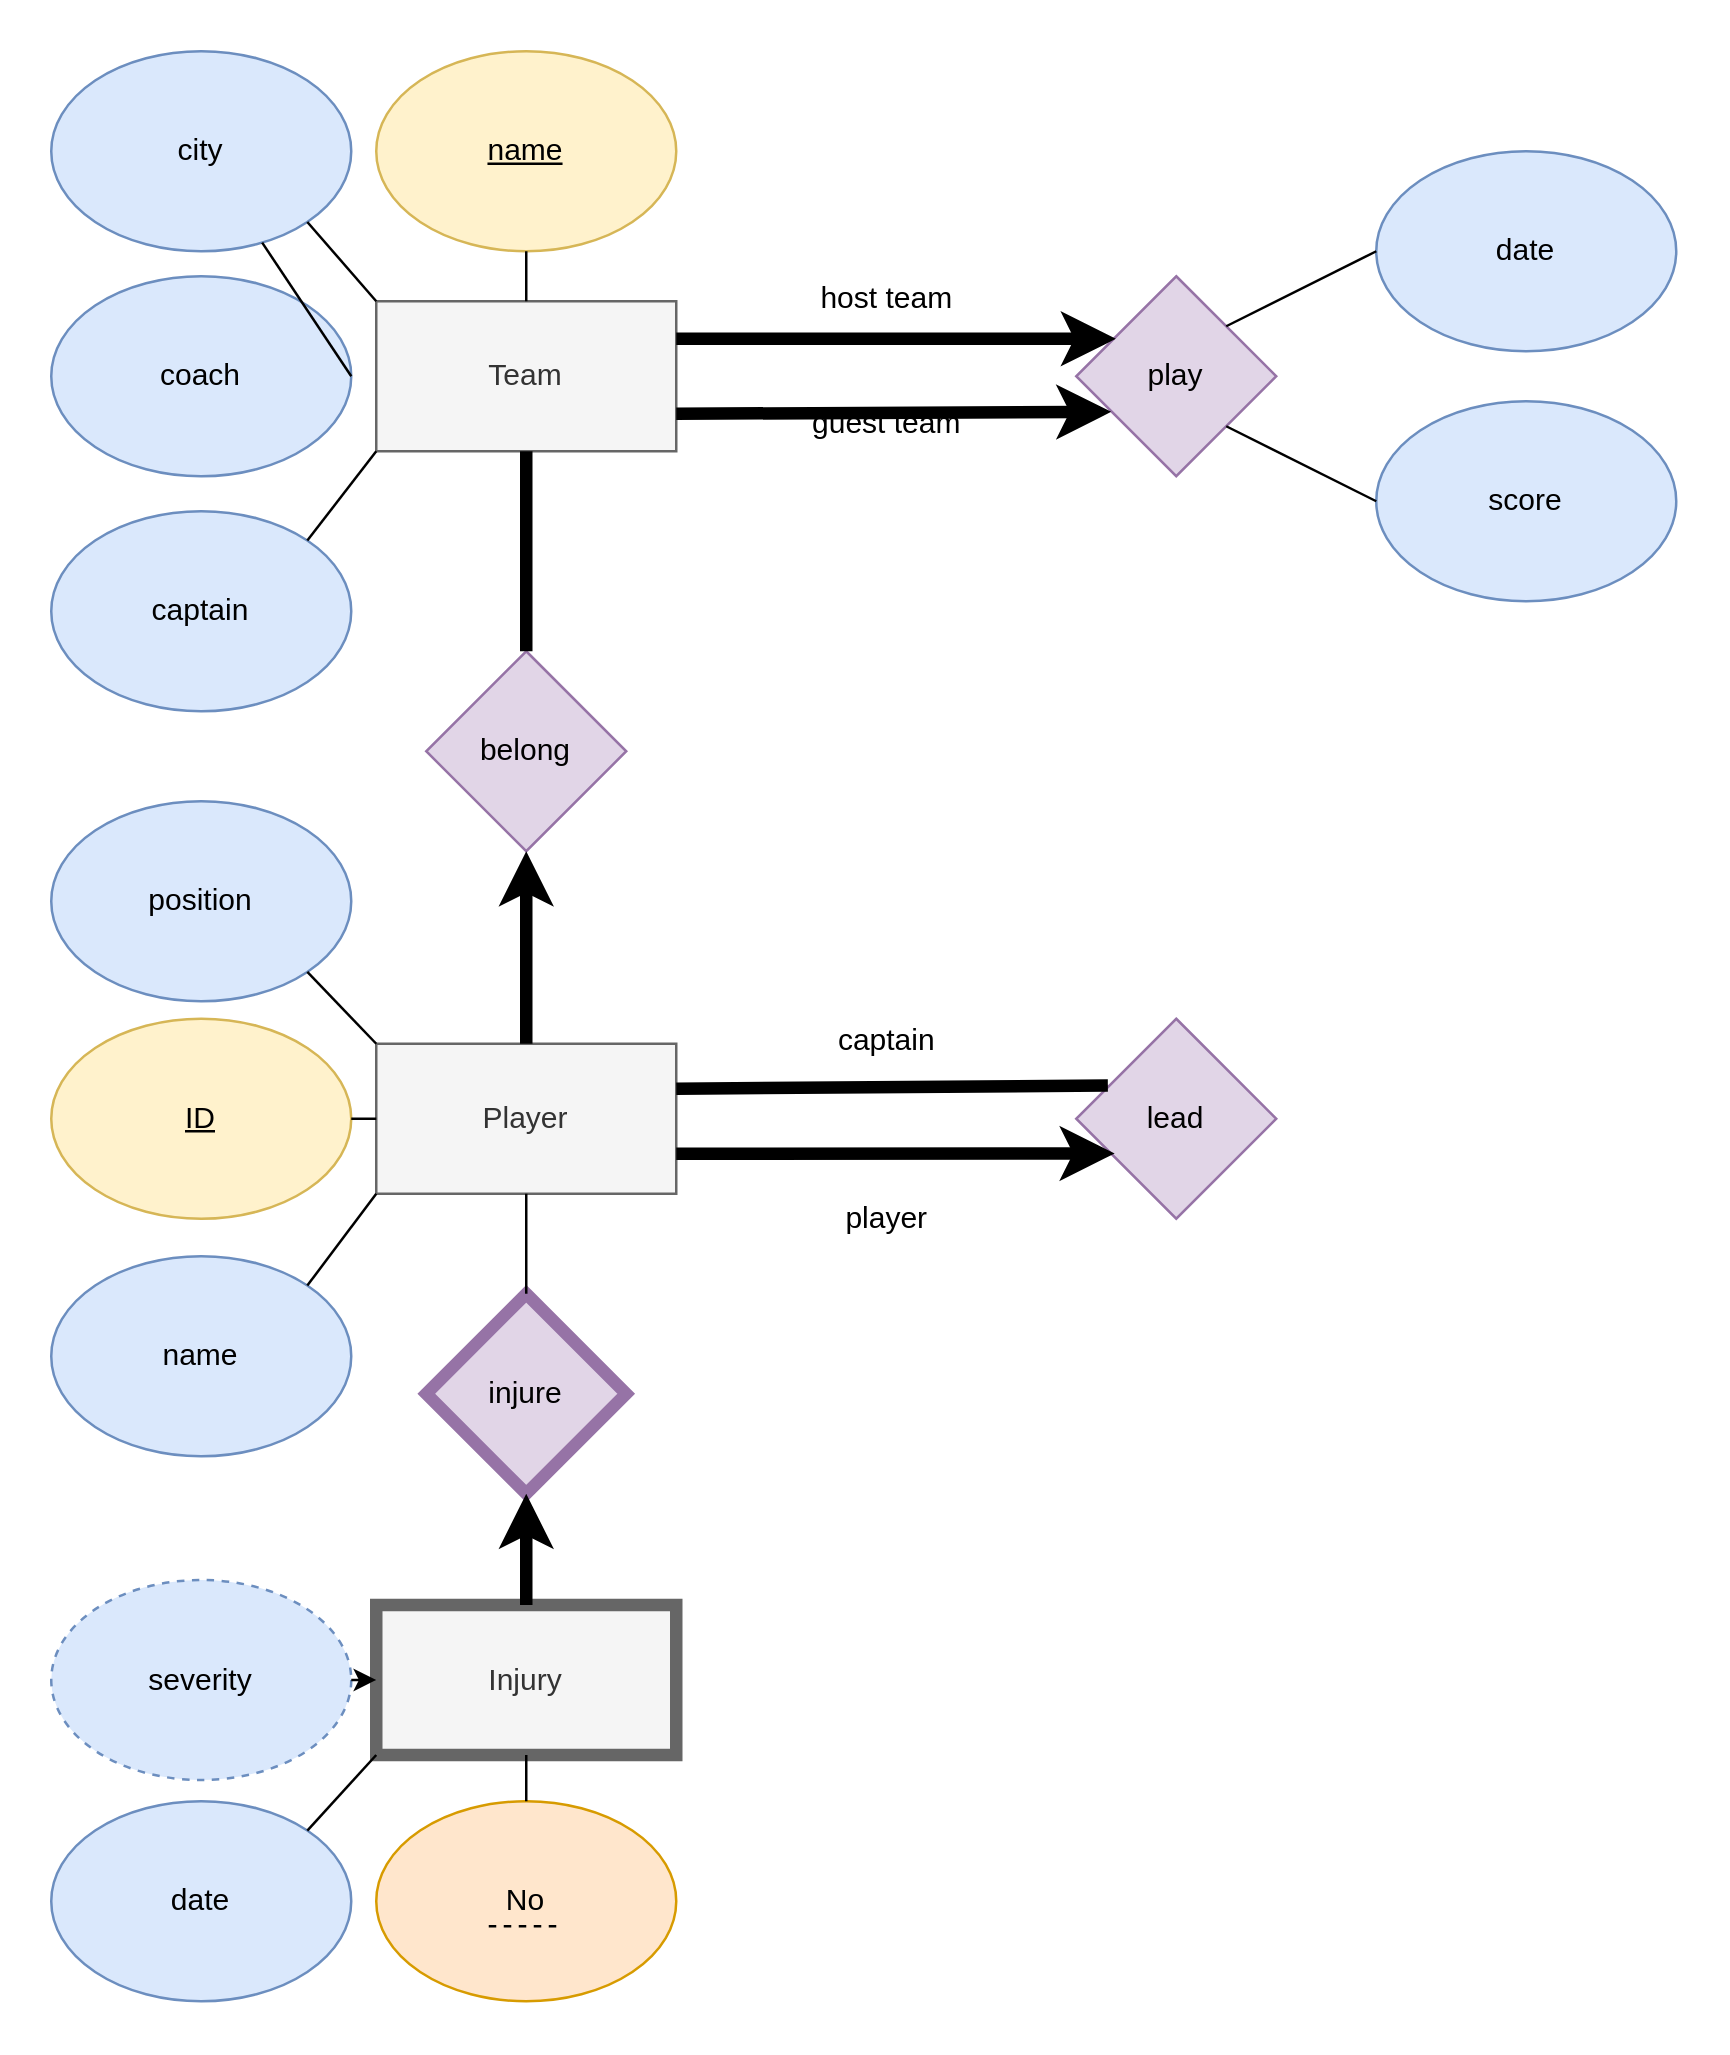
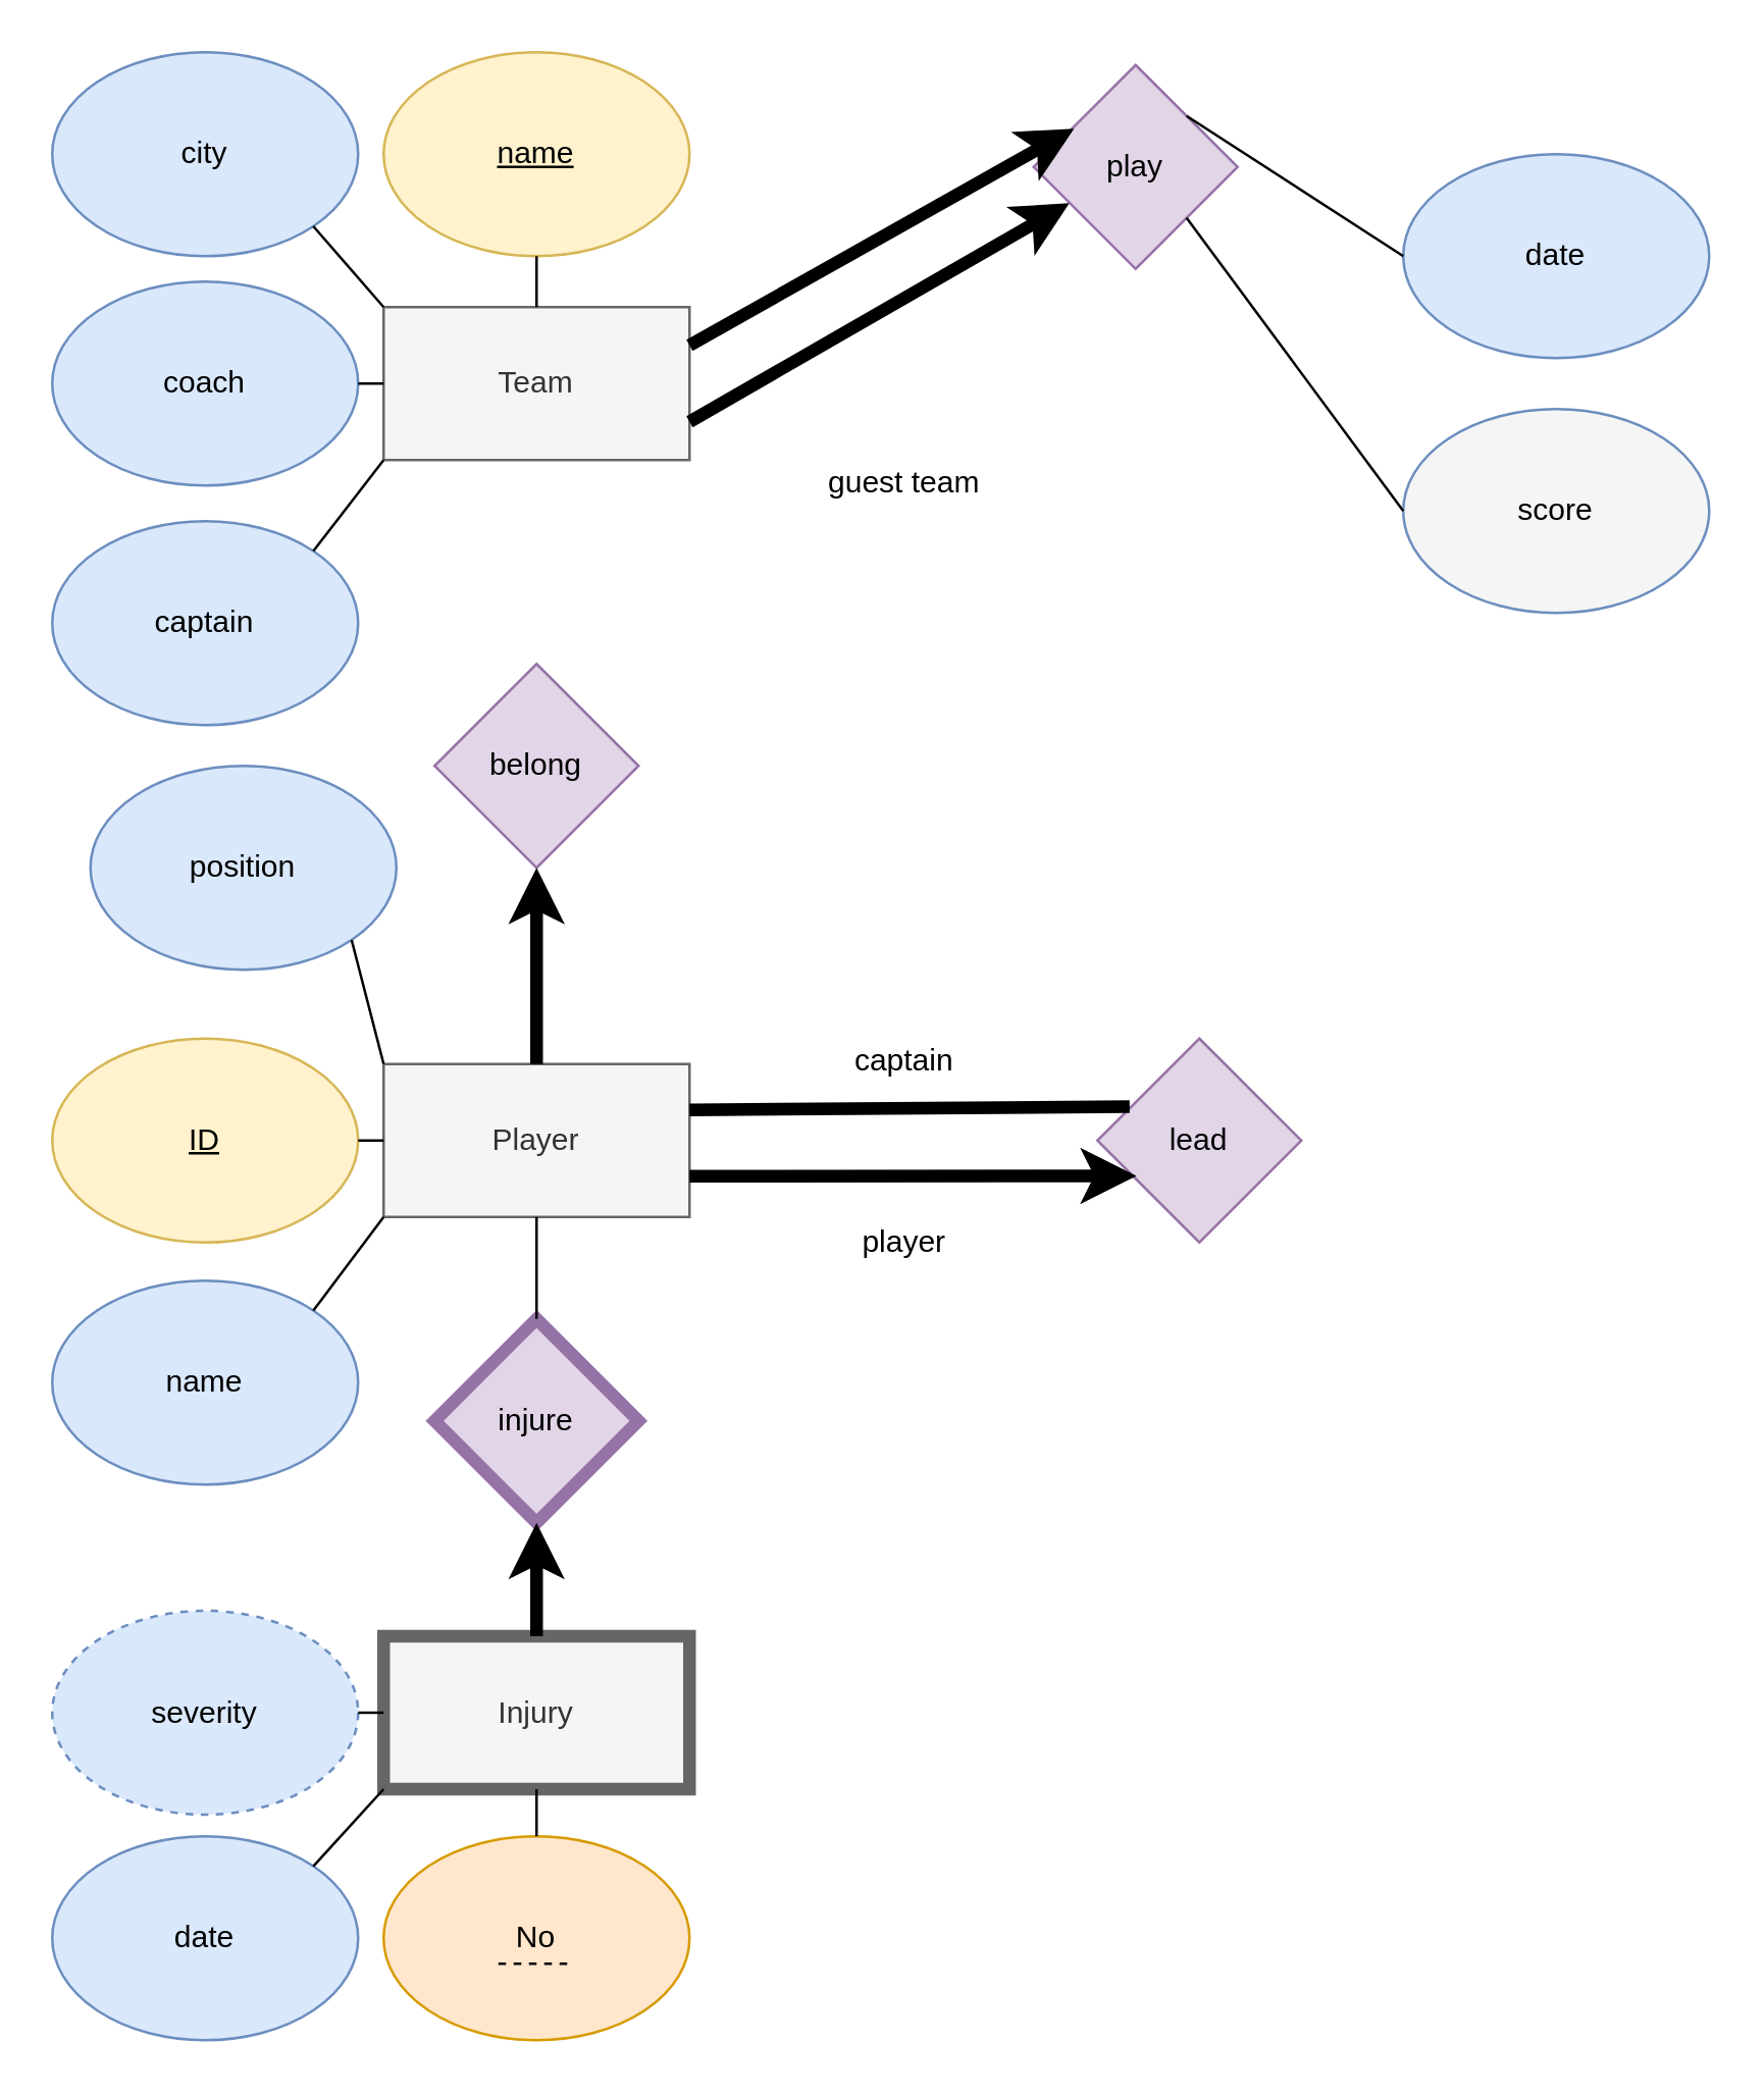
- <mxCell id="12" value="host team" style="text;html=1;align=center;verticalAlign=middle;resizable=0;points=[];autosize=1;strokeColor=none;fillColor=none;" parent="1" vertex="1"><mxGeometry x="313.5" y="104" width="80" height="30" as="geometry" /></mxCell>
- <mxCell id="31" value="" style="endArrow=none;html=1;rounded=0;strokeWidth=1;exitX=1;exitY=0.5;exitDx=0;exitDy=0;" parent="1" source="27" target="26" edge="1"><mxGeometry width="50" height="50" relative="1" as="geometry"><mxPoint x="190" y="140" as="sourcePoint" /><mxPoint x="240" y="90" as="targetPoint" /></mxGeometry></mxCell>
+ <mxCell id="31" value="" style="endArrow=none;html=1;rounded=0;strokeWidth=1;exitX=1;exitY=0.5;exitDx=0;exitDy=0;entryX=0;entryY=0.5;entryDx=0;entryDy=0;" parent="1" source="27" target="2" edge="1"><mxGeometry width="50" height="50" relative="1" as="geometry"><mxPoint x="190" y="140" as="sourcePoint" /><mxPoint x="240" y="90" as="targetPoint" /></mxGeometry></mxCell>
- <mxCell id="11" value="play" style="rhombus;whiteSpace=wrap;html=1;strokeWidth=1;fillColor=#e1d5e7;strokeColor=#9673a6;" parent="1" vertex="1"><mxGeometry x="430" y="110" width="80" height="80" as="geometry" /></mxCell>
+ <mxCell id="11" value="play" style="rhombus;whiteSpace=wrap;html=1;strokeWidth=1;fillColor=#e1d5e7;strokeColor=#9673a6;" parent="1" vertex="1"><mxGeometry x="405" y="25" width="80" height="80" as="geometry" /></mxCell>
- <mxCell id="13" value="guest team" style="text;html=1;align=center;verticalAlign=middle;resizable=0;points=[];autosize=1;strokeColor=none;fillColor=none;" parent="1" vertex="1"><mxGeometry x="314" y="154" width="80" height="30" as="geometry" /></mxCell>
+ <mxCell id="13" value="guest team" style="text;html=1;align=center;verticalAlign=middle;resizable=0;points=[];autosize=1;strokeColor=none;fillColor=none;" parent="1" vertex="1"><mxGeometry x="314" y="174" width="80" height="30" as="geometry" /></mxCell>
- <mxCell id="15" value="score" style="ellipse;whiteSpace=wrap;html=1;strokeWidth=1;fillColor=#dae8fc;strokeColor=#6c8ebf;" parent="1" vertex="1"><mxGeometry x="550" y="160" width="120" height="80" as="geometry" /></mxCell>
+ <mxCell id="15" value="score" style="ellipse;whiteSpace=wrap;html=1;strokeWidth=1;fillColor=#f5f5f5;strokeColor=#6c8ebf;" parent="1" vertex="1"><mxGeometry x="550" y="160" width="120" height="80" as="geometry" /></mxCell>
- <mxCell id="7" value="" style="endArrow=none;html=1;rounded=0;strokeWidth=5;entryX=0.5;entryY=1;entryDx=0;entryDy=0;exitX=0.5;exitY=0;exitDx=0;exitDy=0;" parent="1" source="5" target="2" edge="1"><mxGeometry width="50" height="50" relative="1" as="geometry"><mxPoint x="270" y="290" as="sourcePoint" /><mxPoint x="320" y="240" as="targetPoint" /></mxGeometry></mxCell>
- <mxCell id="35" value="position" style="ellipse;whiteSpace=wrap;html=1;strokeWidth=1;fillColor=#dae8fc;strokeColor=#6c8ebf;" parent="1" vertex="1"><mxGeometry x="20" y="320" width="120" height="80" as="geometry" /></mxCell>
+ <mxCell id="35" value="position" style="ellipse;whiteSpace=wrap;html=1;strokeWidth=1;fillColor=#dae8fc;strokeColor=#6c8ebf;" parent="1" vertex="1"><mxGeometry x="35" y="300" width="120" height="80" as="geometry" /></mxCell>
- <mxCell id="42" value="" style="endArrow=classic;html=1;rounded=0;strokeWidth=1;exitX=1;exitY=0.5;exitDx=0;exitDy=0;entryX=0;entryY=0.5;entryDx=0;entryDy=0;" parent="1" source="41" target="4" edge="1"><mxGeometry width="50" height="50" relative="1" as="geometry"><mxPoint x="350" y="610" as="sourcePoint" /><mxPoint x="400" y="560" as="targetPoint" /></mxGeometry></mxCell>
+ <mxCell id="42" value="" style="endArrow=none;html=1;rounded=0;strokeWidth=1;exitX=1;exitY=0.5;exitDx=0;exitDy=0;entryX=0;entryY=0.5;entryDx=0;entryDy=0;" parent="1" source="41" target="4" edge="1"><mxGeometry width="50" height="50" relative="1" as="geometry"><mxPoint x="350" y="610" as="sourcePoint" /><mxPoint x="400" y="560" as="targetPoint" /></mxGeometry></mxCell>
